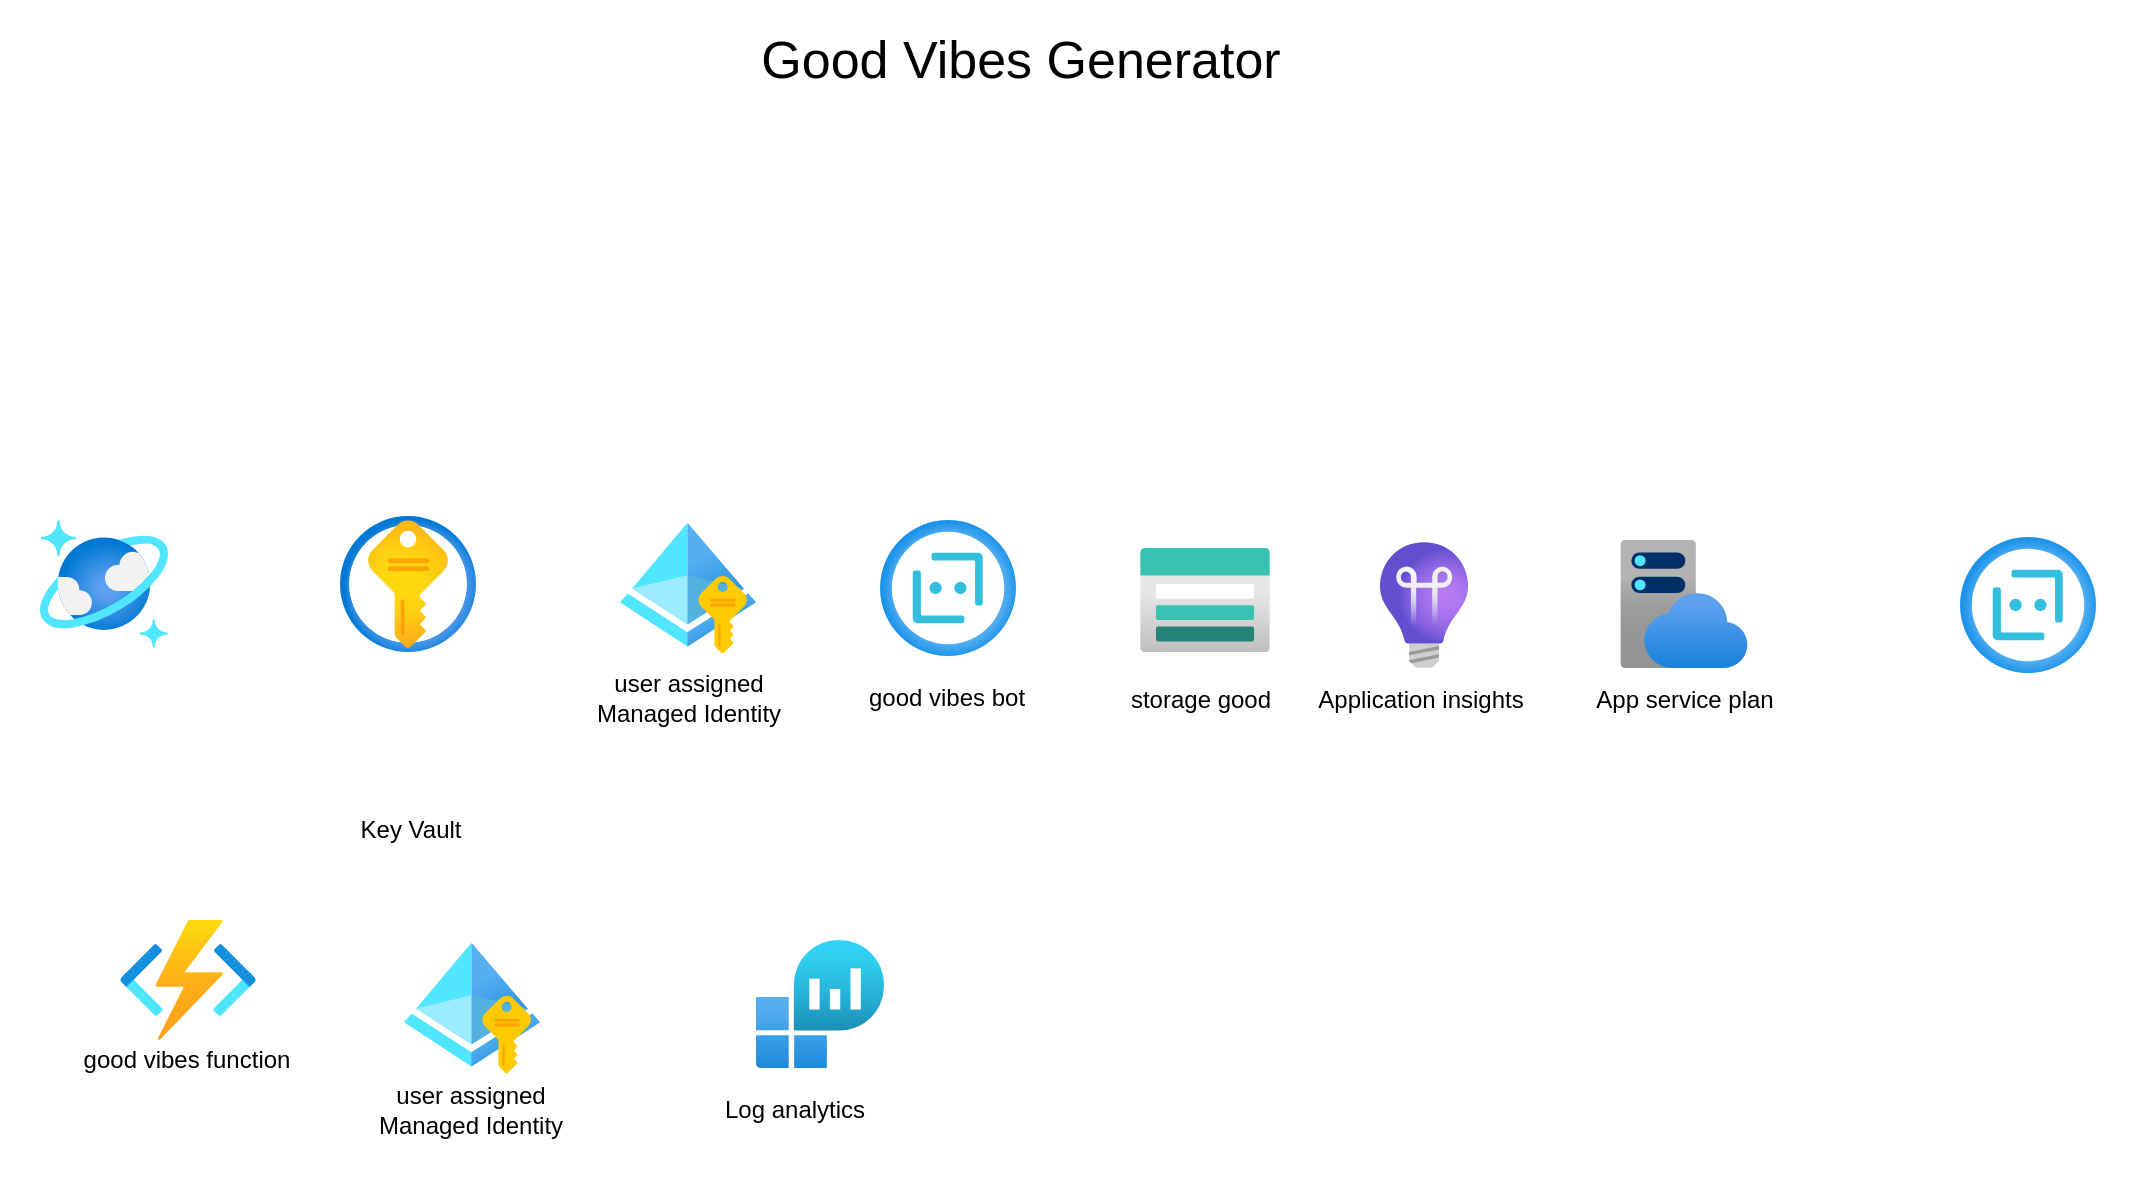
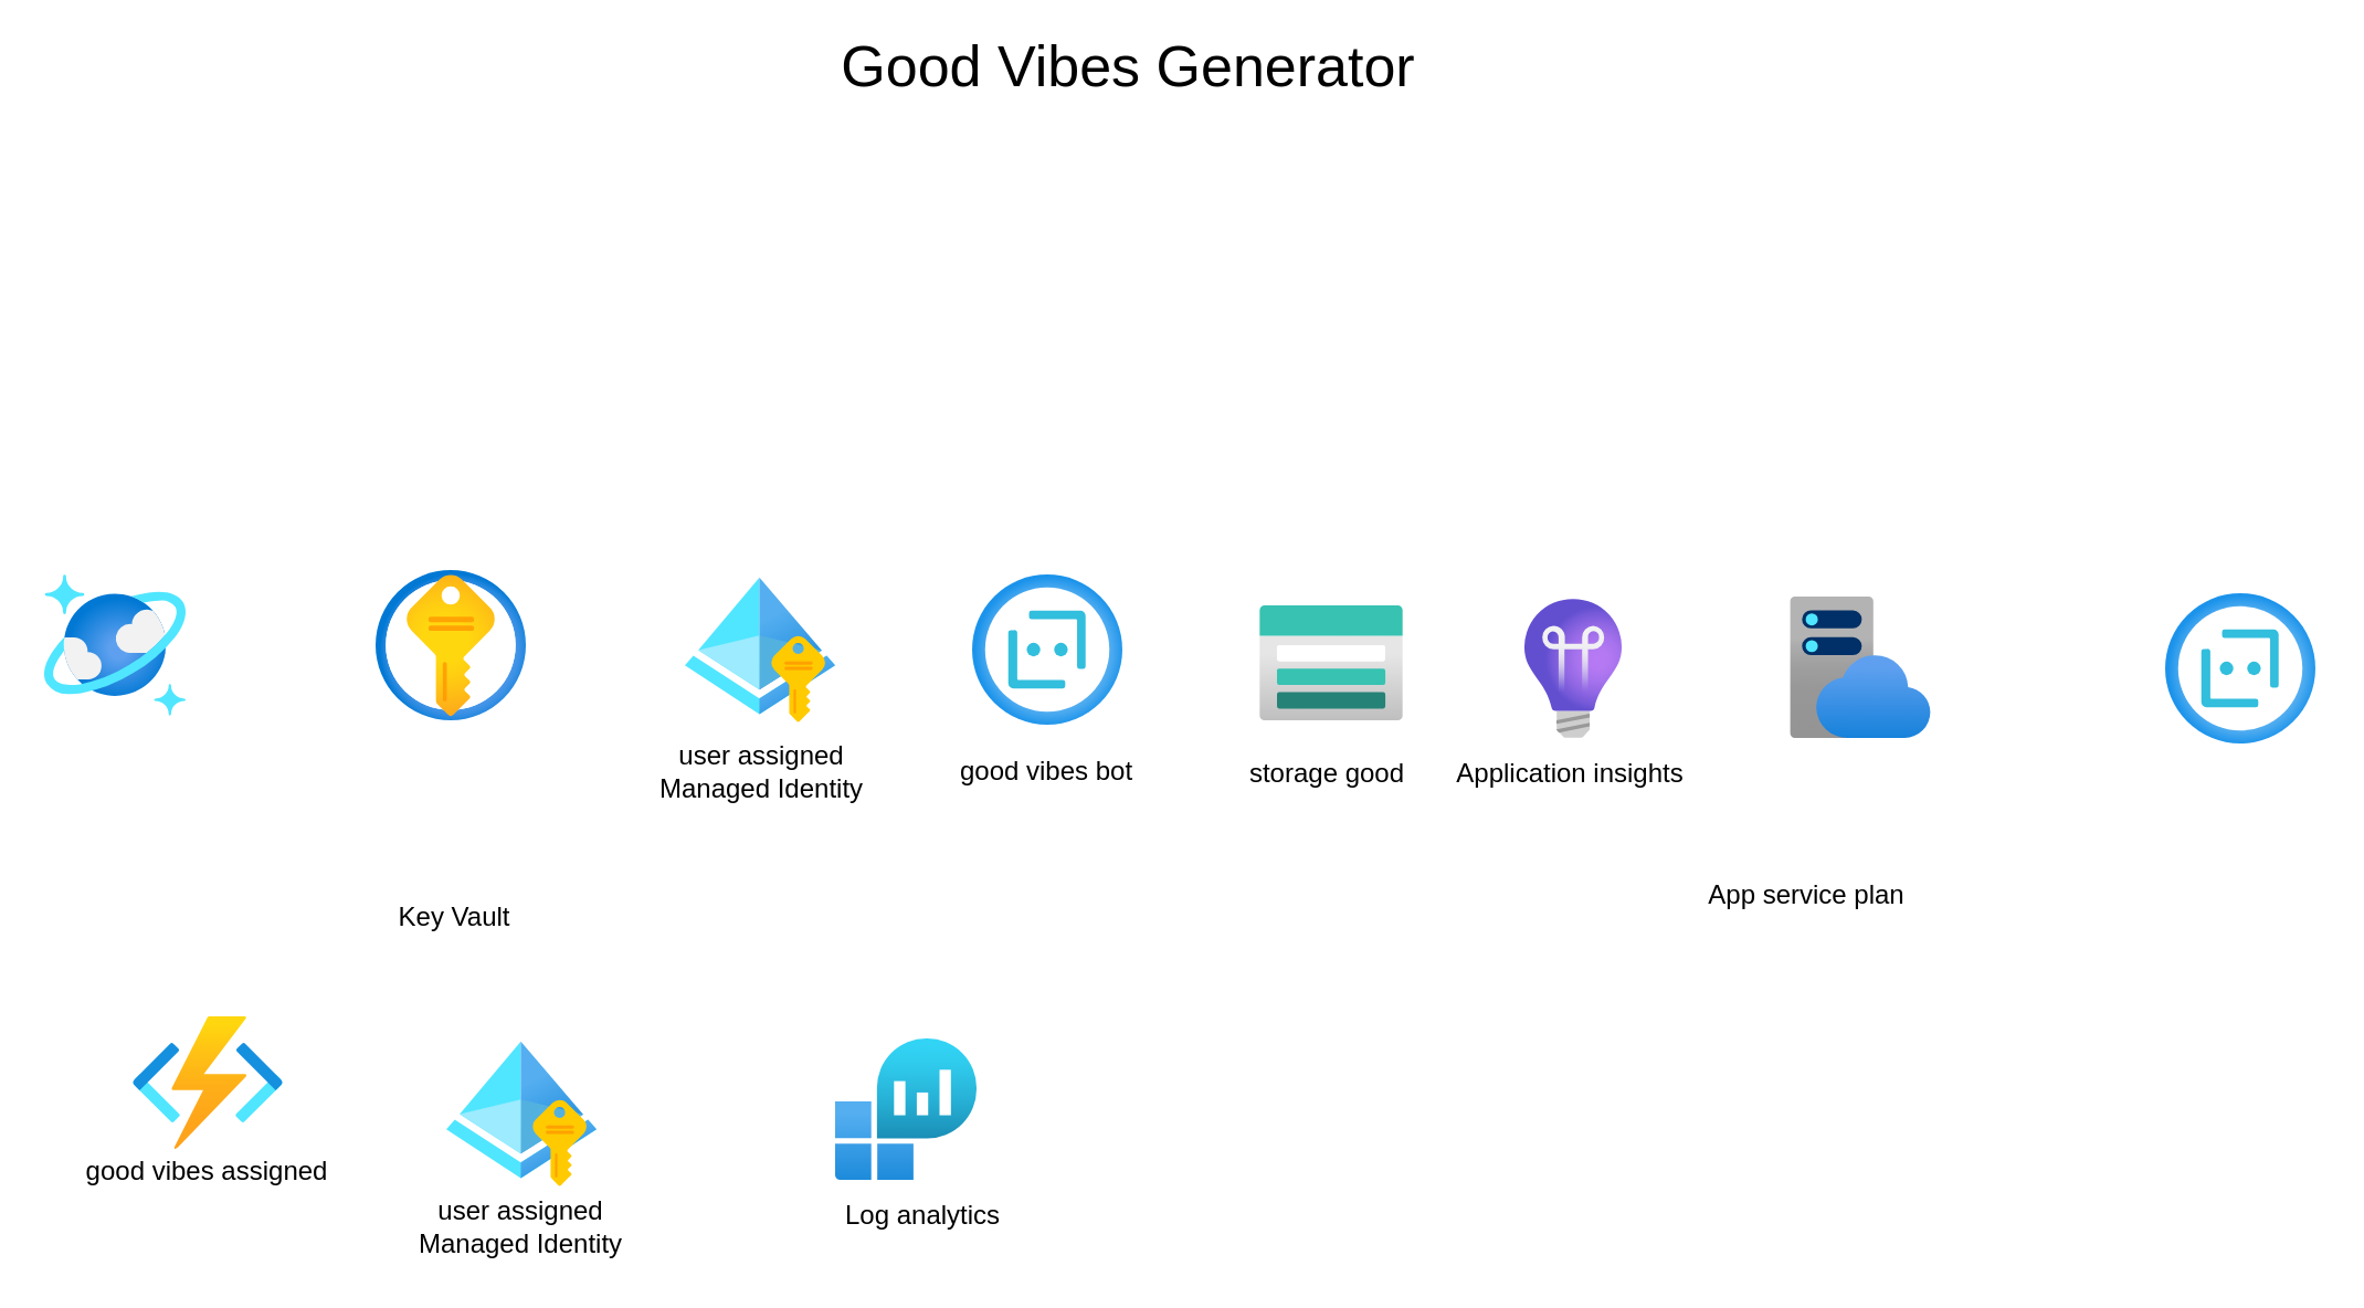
- <mxCell id="15" value="App service plan" style="text;html=1;resizable=0;autosize=1;align=center;verticalAlign=middle;points=[];fillColor=none;strokeColor=none;rounded=0;" vertex="1" parent="1"><mxGeometry x="792" y="340" width="100" height="20" as="geometry" /></mxCell>
+ <mxCell id="15" value="App service plan" style="text;html=1;resizable=0;autosize=1;align=center;verticalAlign=middle;points=[];fillColor=none;strokeColor=none;rounded=0;" vertex="1" parent="1"><mxGeometry x="767" y="395" width="100" height="20" as="geometry" /></mxCell>
- <mxCell id="18" value="good vibes function" style="text;html=1;resizable=0;autosize=1;align=center;verticalAlign=middle;points=[];fillColor=none;strokeColor=none;rounded=0;" vertex="1" parent="1"><mxGeometry x="33" y="520" width="120" height="20" as="geometry" /></mxCell>
+ <mxCell id="18" value="good vibes assigned" style="text;html=1;resizable=0;autosize=1;align=center;verticalAlign=middle;points=[];fillColor=none;strokeColor=none;rounded=0;" vertex="1" parent="1"><mxGeometry x="33" y="520" width="120" height="20" as="geometry" /></mxCell>
- <mxCell id="21" value="Log analytics&lt;br&gt;" style="text;html=1;resizable=0;autosize=1;align=center;verticalAlign=middle;points=[];fillColor=none;strokeColor=none;rounded=0;" vertex="1" parent="1"><mxGeometry x="352" y="545" width="90" height="20" as="geometry" /></mxCell>
+ <mxCell id="21" value="Log analytics&lt;br&gt;" style="text;html=1;resizable=0;autosize=1;align=center;verticalAlign=middle;points=[];fillColor=none;strokeColor=none;rounded=0;" vertex="1" parent="1"><mxGeometry x="372" y="540" width="90" height="20" as="geometry" /></mxCell>
